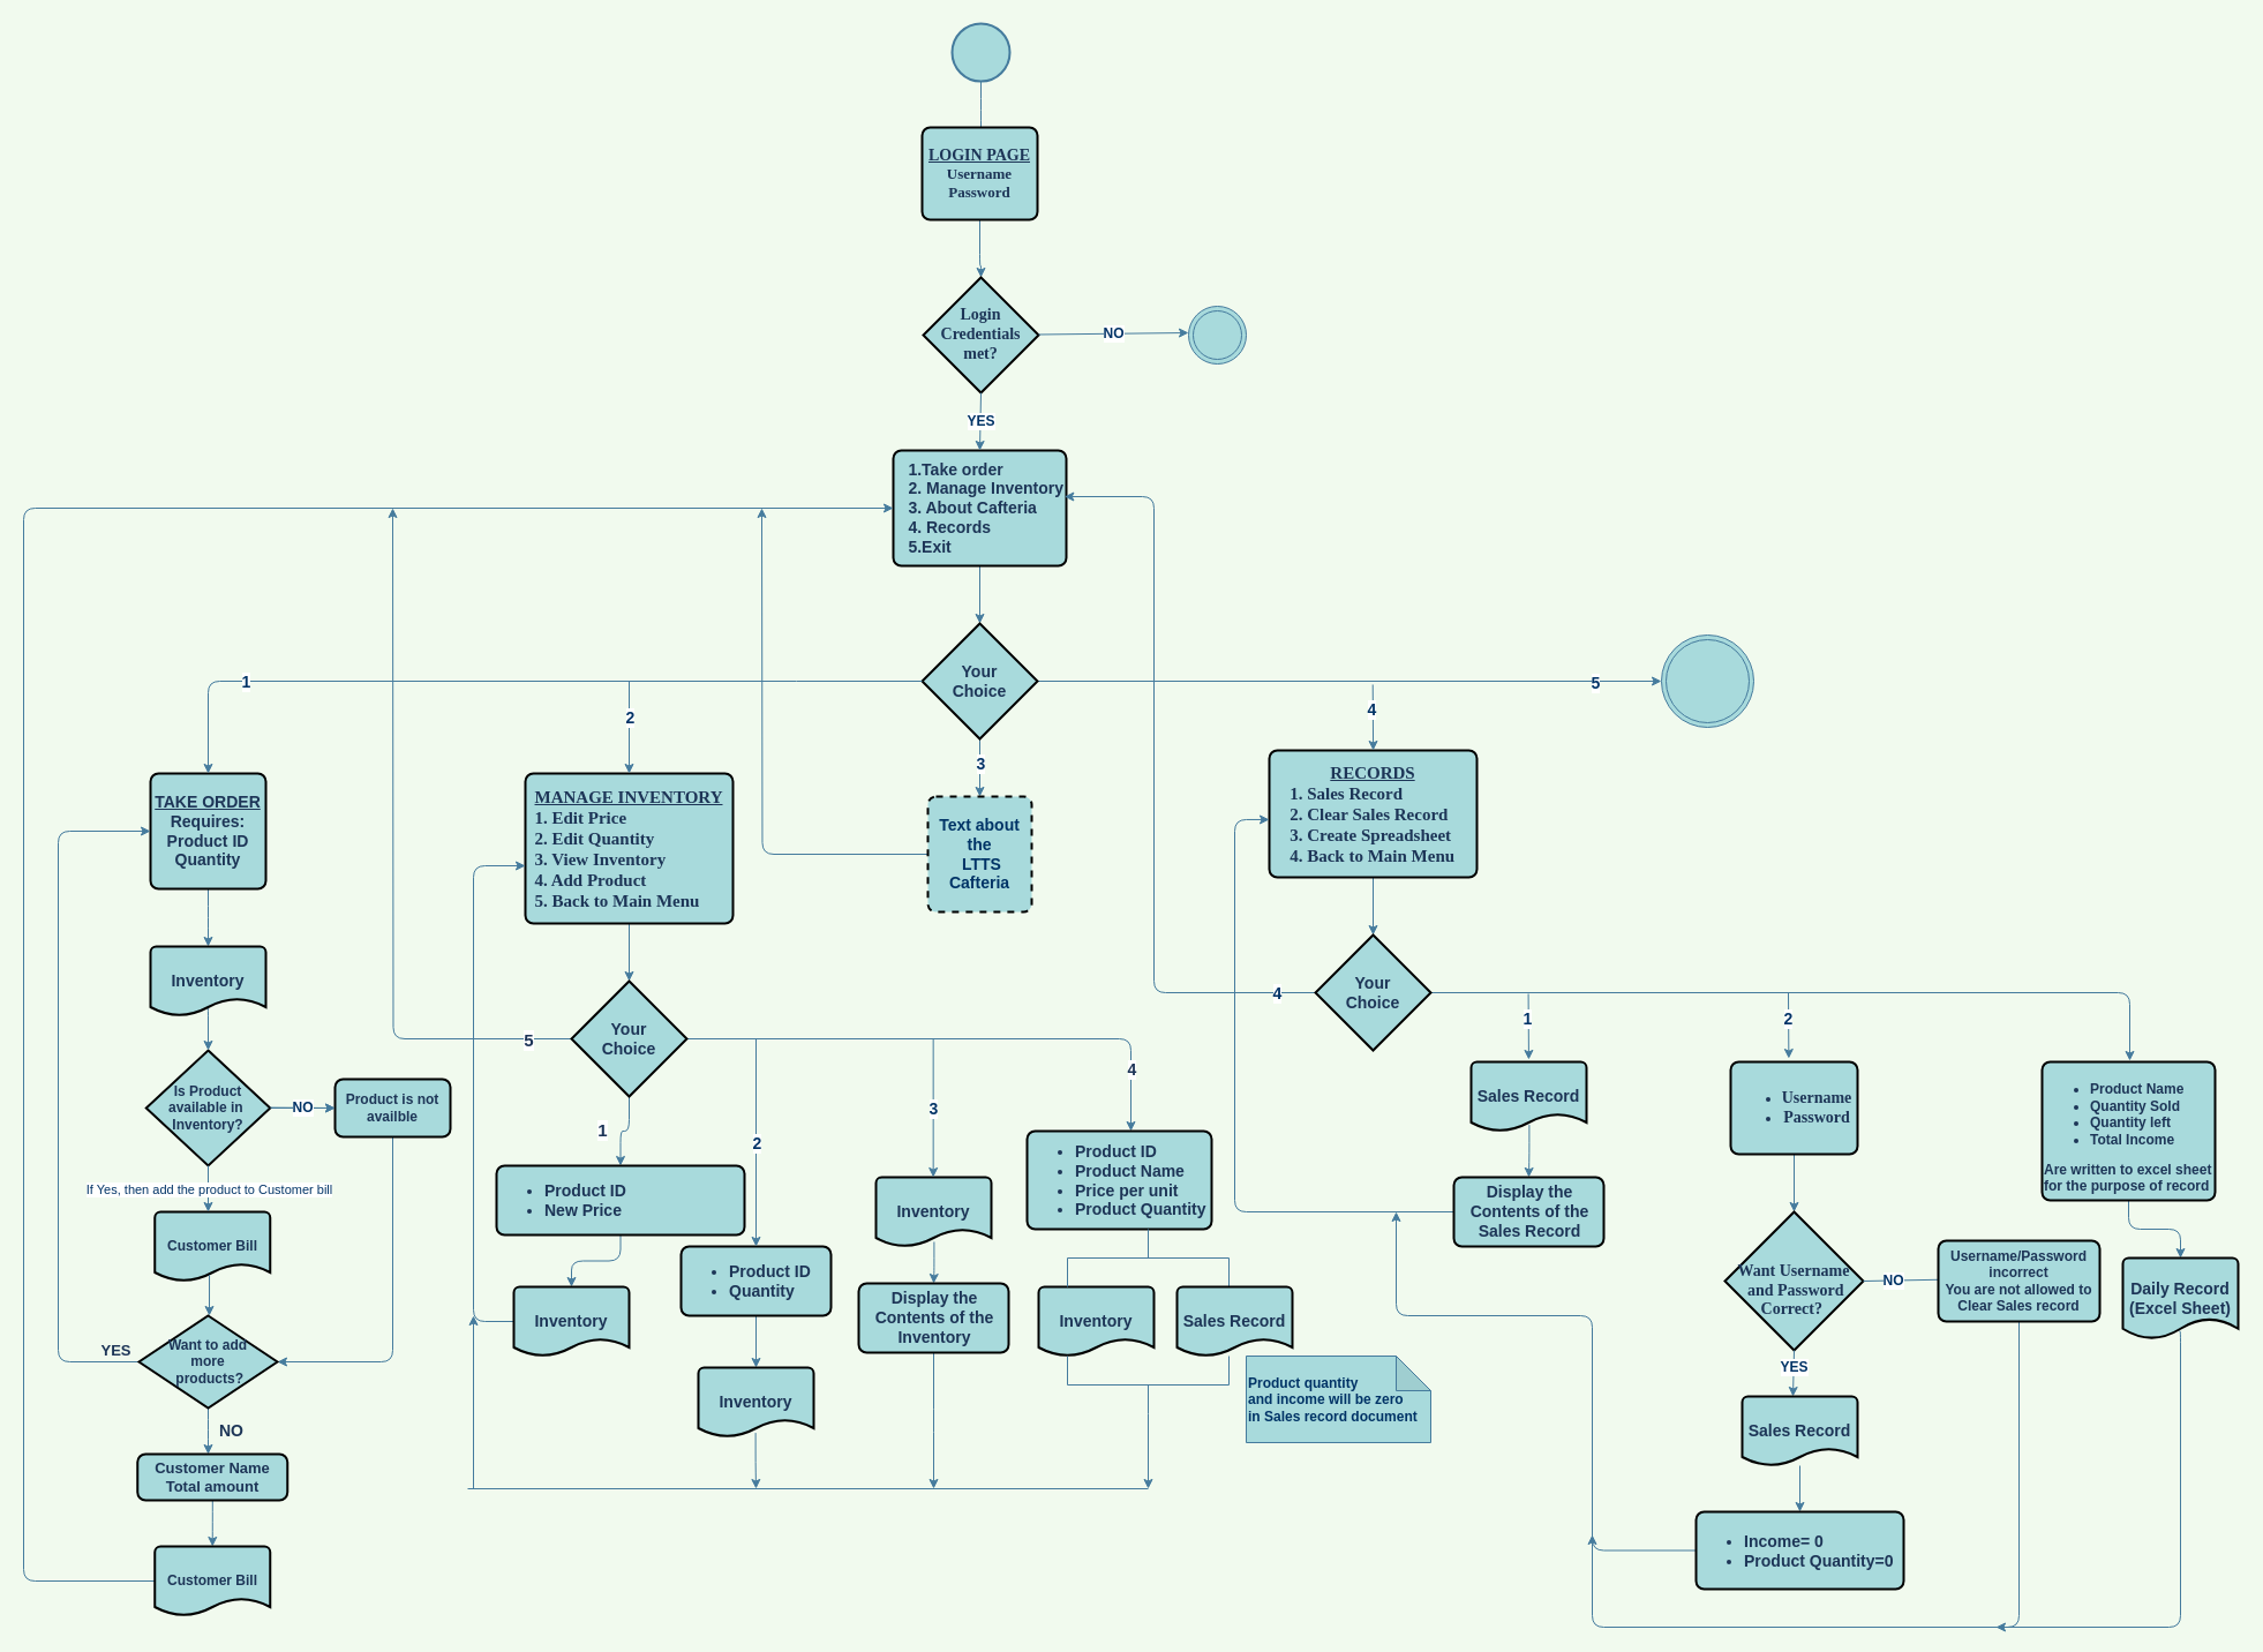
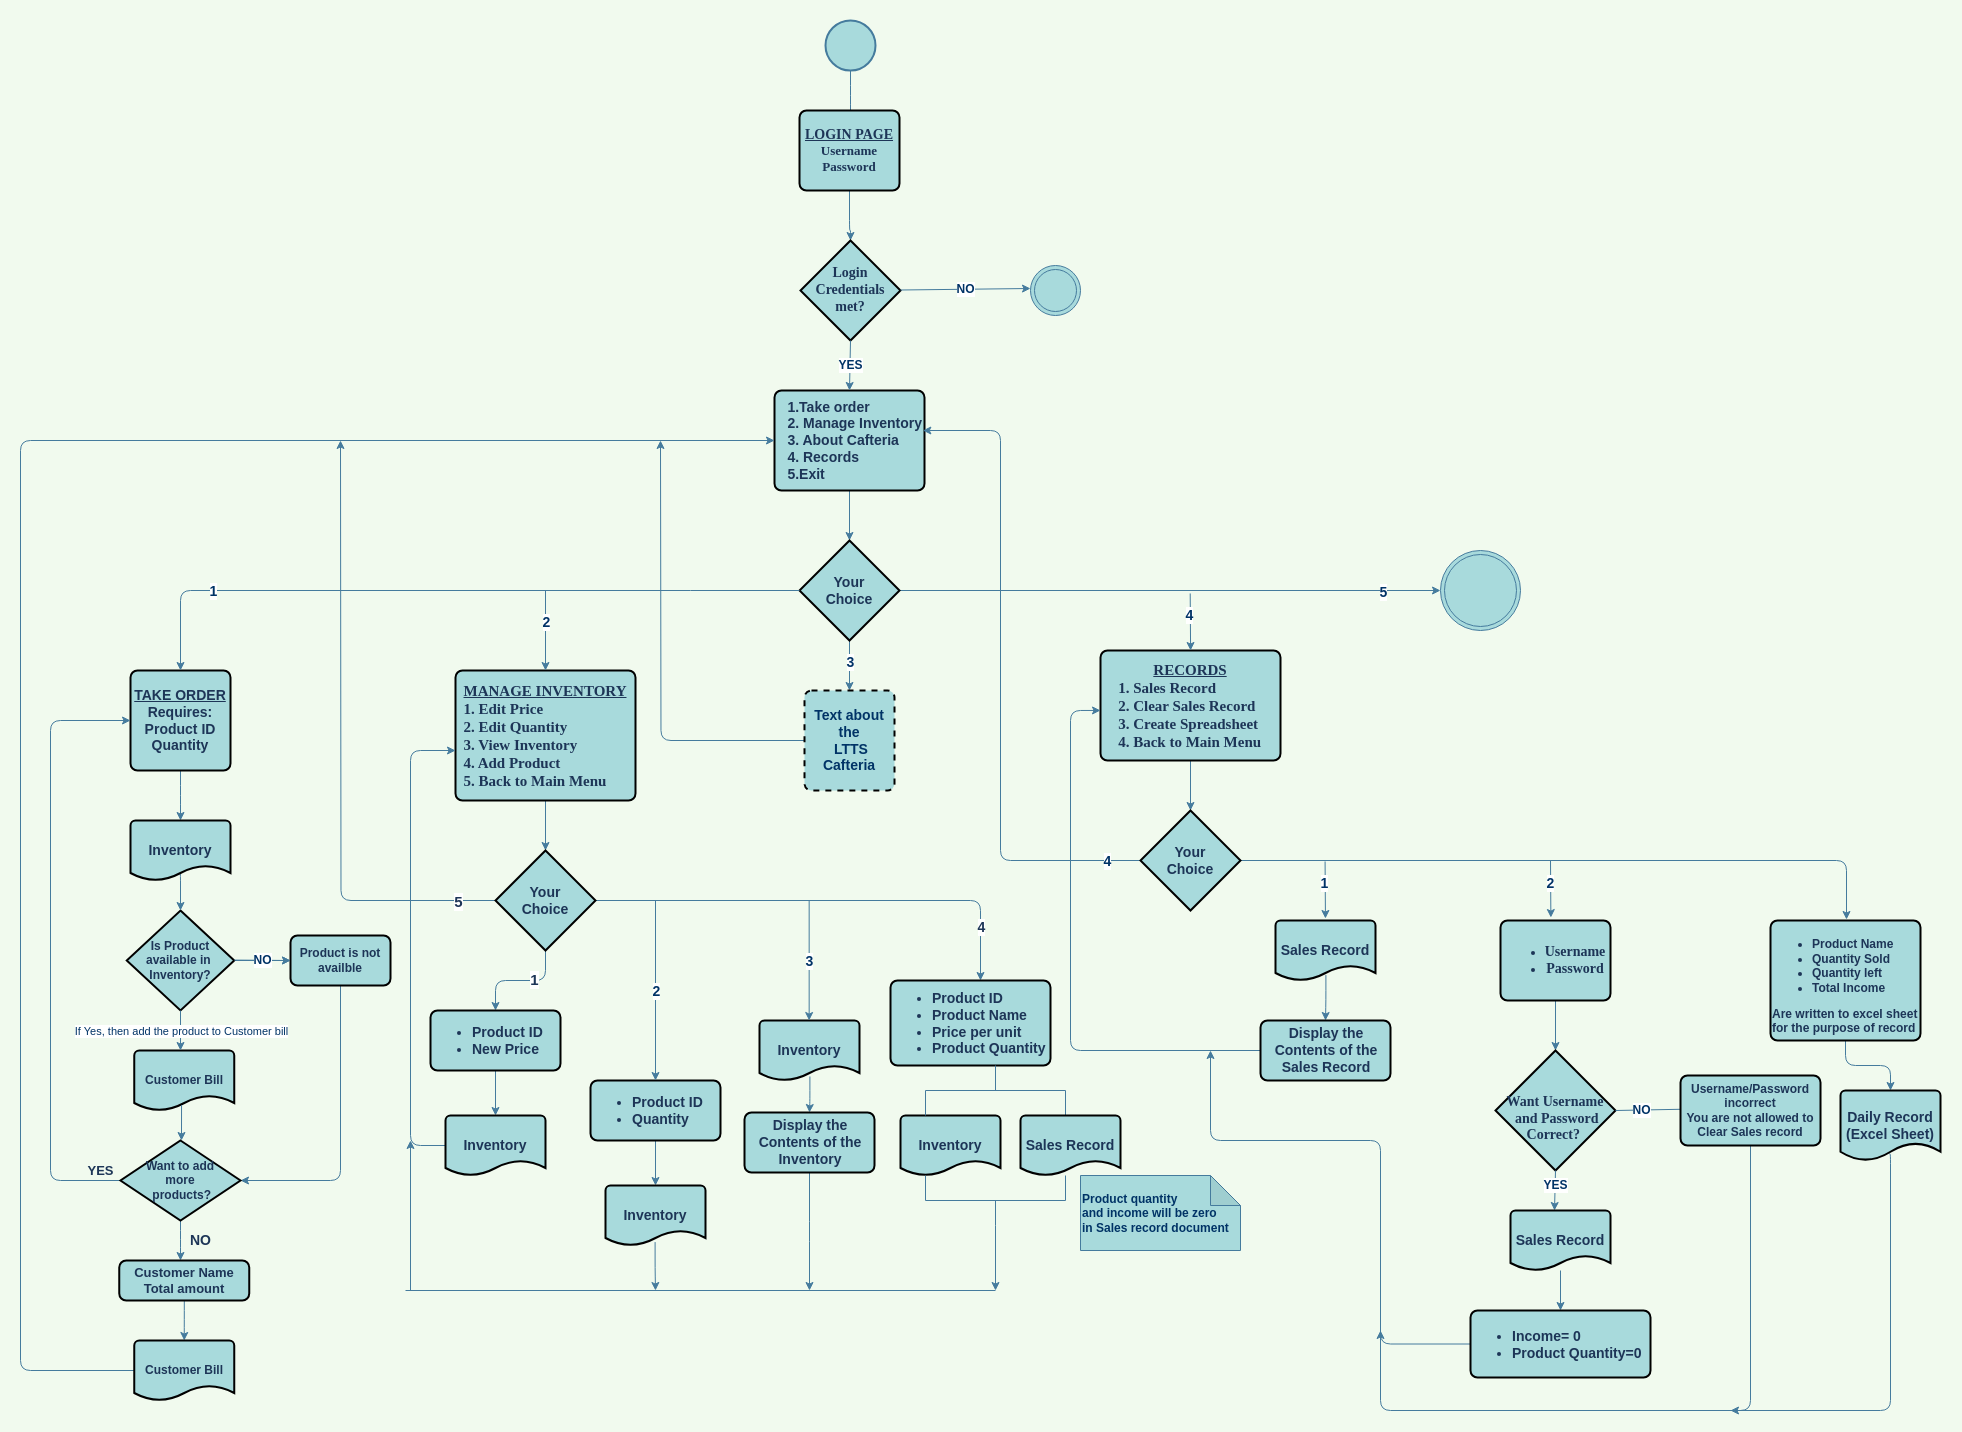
- <mxCell id="55" value="&lt;blockquote style=&quot;margin: 0 0 0 40px ; border: none ; padding: 0px&quot;&gt;&lt;/blockquote&gt;&lt;b style=&quot;font-size: 14px&quot;&gt;&lt;ul&gt;&lt;li&gt;&lt;b style=&quot;font-size: 14px&quot;&gt;Product ID&lt;/b&gt;&lt;/li&gt;&lt;li&gt;&lt;b style=&quot;font-size: 14px&quot;&gt;New Price&lt;/b&gt;&lt;/li&gt;&lt;/ul&gt;&lt;/b&gt;" style="rounded=1;whiteSpace=wrap;html=1;absoluteArcSize=1;arcSize=14;strokeWidth=2;sketch=0;fillColor=#A8DADC;fontColor=#1D3557;align=left;" vertex="1" parent="1"><mxGeometry x="430" y="1010" width="215" height="60" as="geometry" /></mxCell>
+ <mxCell id="55" value="&lt;blockquote style=&quot;margin: 0 0 0 40px ; border: none ; padding: 0px&quot;&gt;&lt;/blockquote&gt;&lt;b style=&quot;font-size: 14px&quot;&gt;&lt;ul&gt;&lt;li&gt;&lt;b style=&quot;font-size: 14px&quot;&gt;Product ID&lt;/b&gt;&lt;/li&gt;&lt;li&gt;&lt;b style=&quot;font-size: 14px&quot;&gt;New Price&lt;/b&gt;&lt;/li&gt;&lt;/ul&gt;&lt;/b&gt;" style="rounded=1;whiteSpace=wrap;html=1;absoluteArcSize=1;arcSize=14;strokeWidth=2;sketch=0;fillColor=#A8DADC;fontColor=#1D3557;align=left;" vertex="1" parent="1"><mxGeometry x="430" y="1010" width="130" height="60" as="geometry" /></mxCell>
